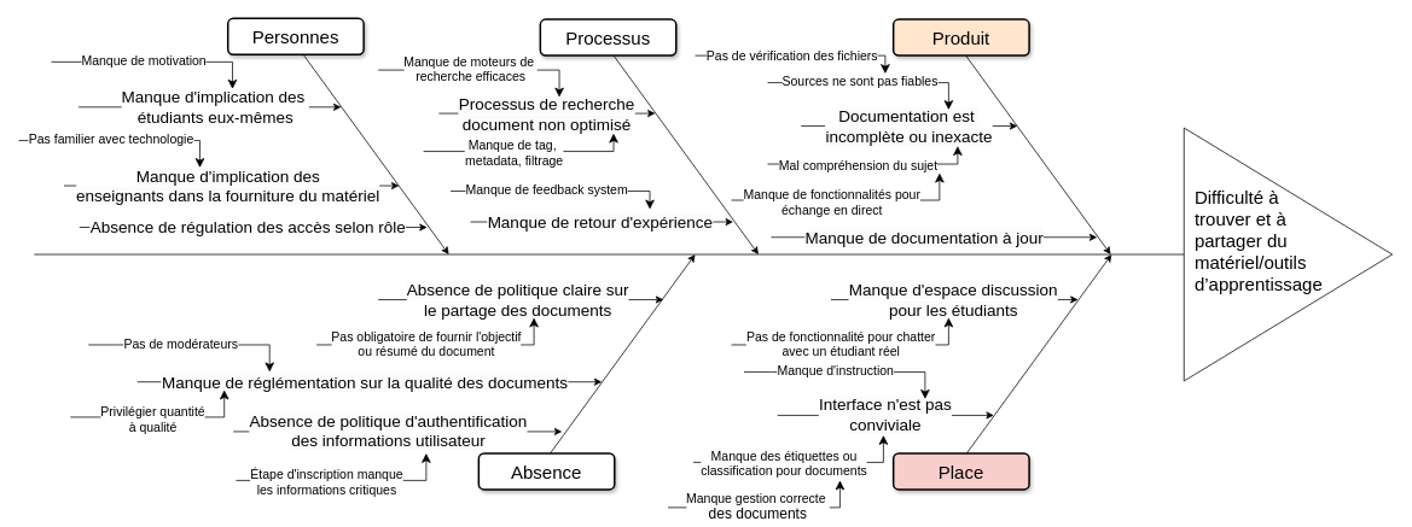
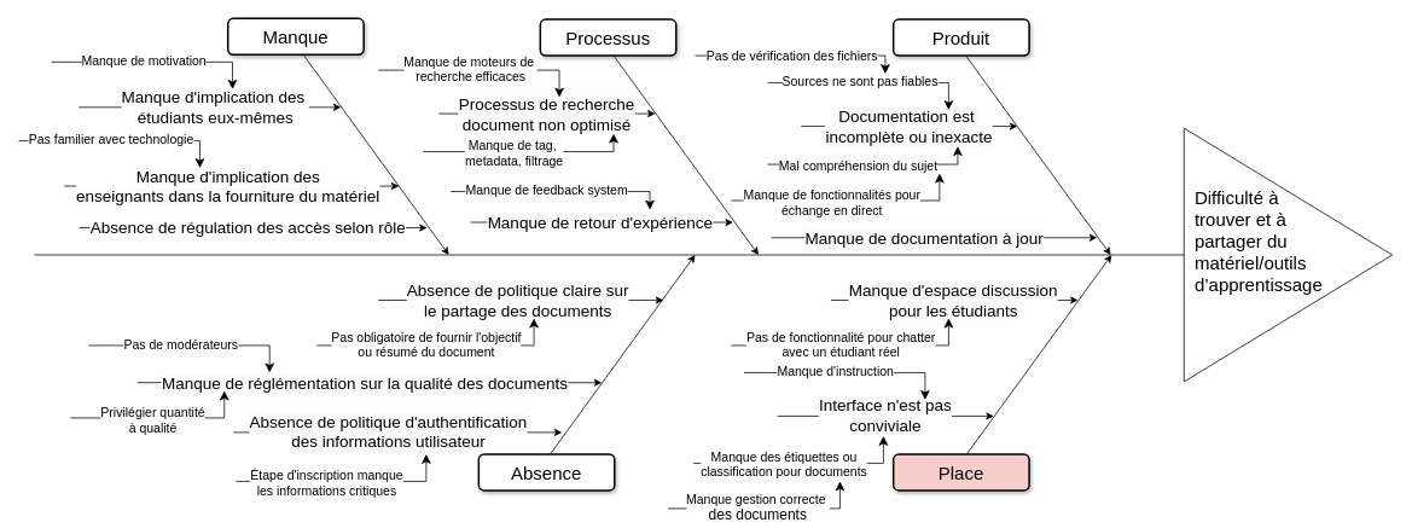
- <mxCell id="26" value="Personnes" style="rounded=1;whiteSpace=wrap;html=1;shadow=1;strokeWidth=2;fontSize=20;" vertex="1" parent="1"><mxGeometry x="251" y="20" width="150" height="40" as="geometry" /></mxCell>
+ <mxCell id="26" value="Manque" style="rounded=1;whiteSpace=wrap;html=1;shadow=1;strokeWidth=2;fontSize=20;" vertex="1" parent="1"><mxGeometry x="251" y="20" width="150" height="40" as="geometry" /></mxCell>
- <mxCell id="6" value="Produit" style="rounded=1;whiteSpace=wrap;html=1;shadow=1;strokeWidth=2;fontSize=20;fillColor=#ffe6cc;" vertex="1" parent="1"><mxGeometry x="986" y="21" width="150" height="40" as="geometry" /></mxCell>
+ <mxCell id="6" value="Produit" style="rounded=1;whiteSpace=wrap;html=1;shadow=1;strokeWidth=2;fontSize=20;" vertex="1" parent="1"><mxGeometry x="986" y="21" width="150" height="40" as="geometry" /></mxCell>
